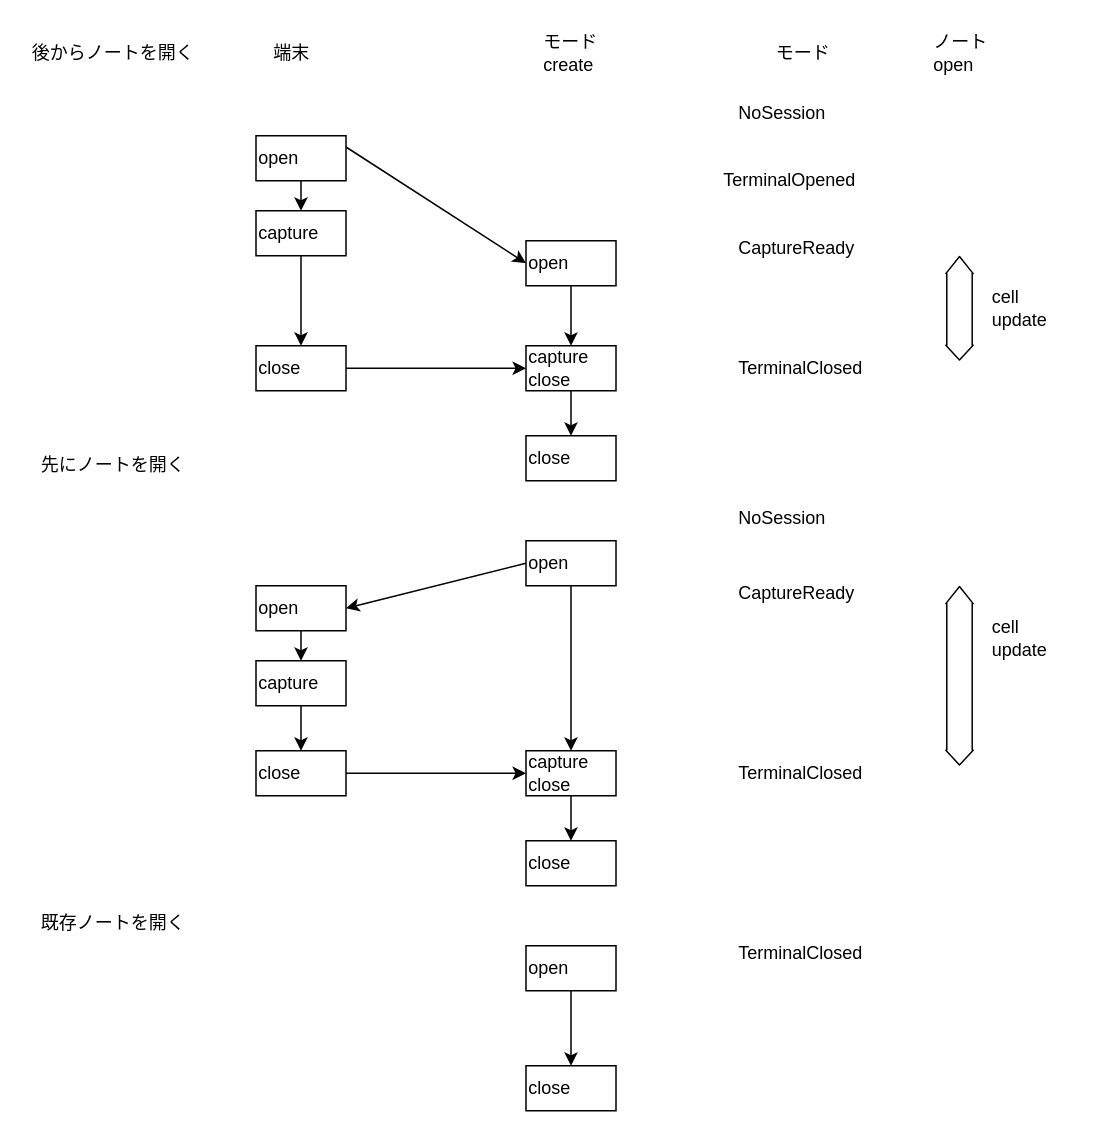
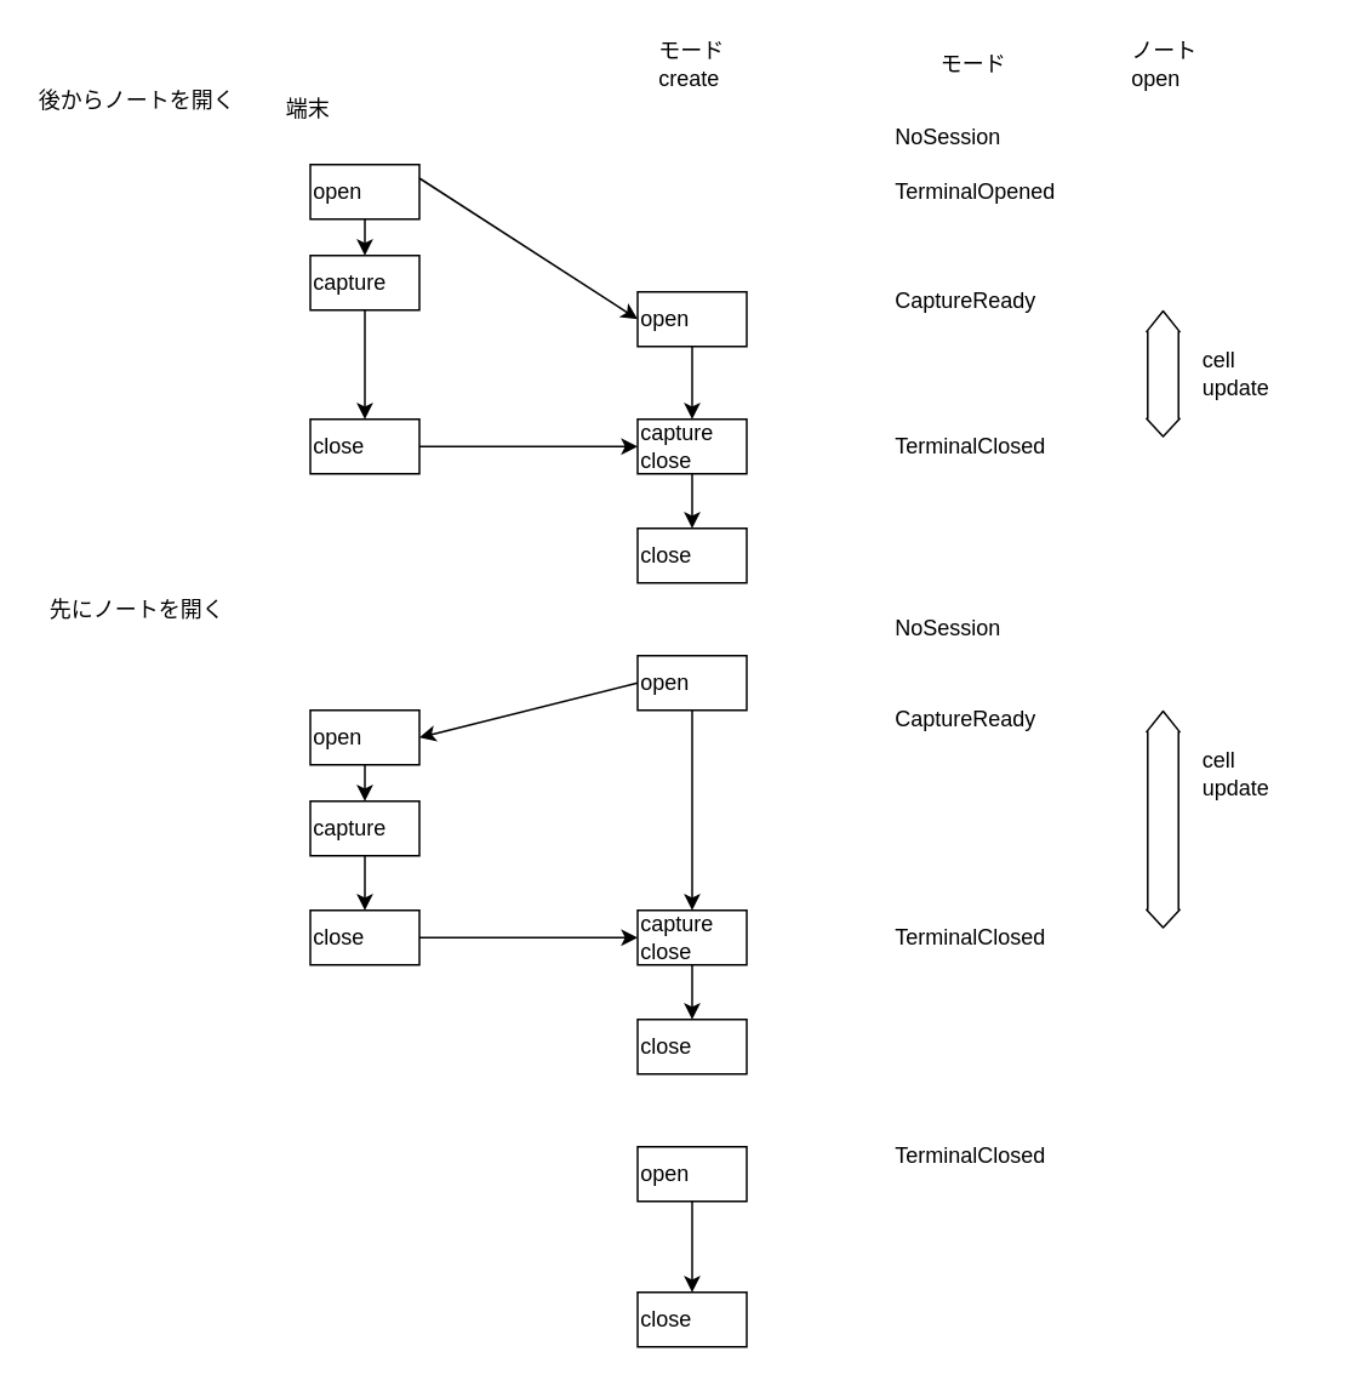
- <mxCell id="2" value="後からノートを開く" style="text;html=1;strokeColor=none;fillColor=none;align=center;verticalAlign=middle;whiteSpace=wrap;rounded=0;" parent="1" vertex="1"><mxGeometry x="20" y="20" width="110" height="30" as="geometry" /></mxCell>
+ <mxCell id="2" value="後からノートを開く" style="text;html=1;strokeColor=none;fillColor=none;align=center;verticalAlign=middle;whiteSpace=wrap;rounded=0;" parent="1" vertex="1"><mxGeometry x="20" y="40" width="110" height="30" as="geometry" /></mxCell>
- <mxCell id="3" value="端末" style="text;html=1;strokeColor=none;fillColor=none;align=left;verticalAlign=middle;whiteSpace=wrap;rounded=0;" parent="1" vertex="1"><mxGeometry x="180" y="20" width="90" height="30" as="geometry" /></mxCell>
+ <mxCell id="3" value="端末" style="text;html=1;strokeColor=none;fillColor=none;align=left;verticalAlign=middle;whiteSpace=wrap;rounded=0;" parent="1" vertex="1"><mxGeometry x="155" y="45" width="90" height="30" as="geometry" /></mxCell>
- <mxCell id="19" value="TerminalOpened" style="text;html=1;strokeColor=none;fillColor=none;align=left;verticalAlign=middle;whiteSpace=wrap;rounded=0;" parent="1" vertex="1"><mxGeometry x="480" y="105" width="110" height="30" as="geometry" /></mxCell>
+ <mxCell id="19" value="TerminalOpened" style="text;html=1;strokeColor=none;fillColor=none;align=left;verticalAlign=middle;whiteSpace=wrap;rounded=0;" parent="1" vertex="1"><mxGeometry x="490" y="90" width="110" height="30" as="geometry" /></mxCell>
- <mxCell id="21" value="先にノートを開く" style="text;html=1;strokeColor=none;fillColor=none;align=center;verticalAlign=middle;whiteSpace=wrap;rounded=0;" parent="1" vertex="1"><mxGeometry x="20" y="295" width="110" height="30" as="geometry" /></mxCell>
+ <mxCell id="21" value="先にノートを開く" style="text;html=1;strokeColor=none;fillColor=none;align=center;verticalAlign=middle;whiteSpace=wrap;rounded=0;" parent="1" vertex="1"><mxGeometry x="20" y="320" width="110" height="30" as="geometry" /></mxCell>
- <mxCell id="43" value="既存ノートを開く" style="text;html=1;strokeColor=none;fillColor=none;align=center;verticalAlign=middle;whiteSpace=wrap;rounded=0;" parent="1" vertex="1"><mxGeometry x="20" y="600" width="110" height="30" as="geometry" /></mxCell>
